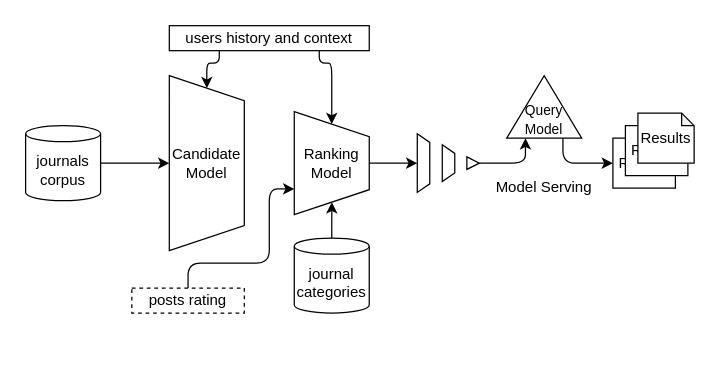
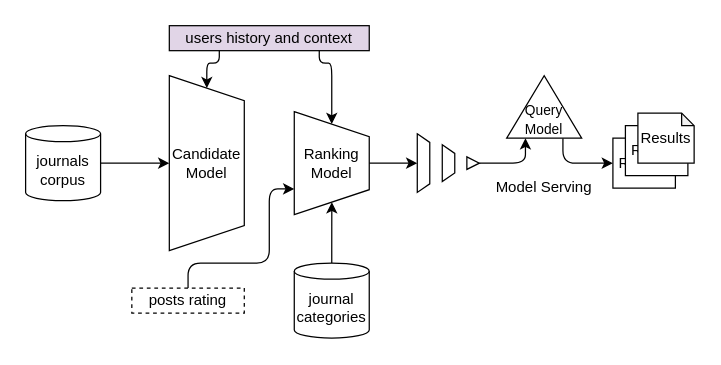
- <mxCell id="15" value="users history and context" style="rounded=0;whiteSpace=wrap;html=1;" parent="1" vertex="1"><mxGeometry x="135" y="20" width="160" height="20" as="geometry" /></mxCell>
+ <mxCell id="15" value="users history and context" style="rounded=0;whiteSpace=wrap;html=1;fillColor=#e1d5e7;" parent="1" vertex="1"><mxGeometry x="135" y="20" width="160" height="20" as="geometry" /></mxCell>
- <mxCell id="17" value="journal&lt;br&gt;categories" style="shape=cylinder3;whiteSpace=wrap;html=1;boundedLbl=1;backgroundOutline=1;size=6.429;" parent="1" vertex="1"><mxGeometry x="235" y="190" width="60" height="60" as="geometry" /></mxCell>
+ <mxCell id="17" value="journal&lt;br&gt;categories" style="shape=cylinder3;whiteSpace=wrap;html=1;boundedLbl=1;backgroundOutline=1;size=6.429;" parent="1" vertex="1"><mxGeometry x="235" y="210" width="60" height="60" as="geometry" /></mxCell>
